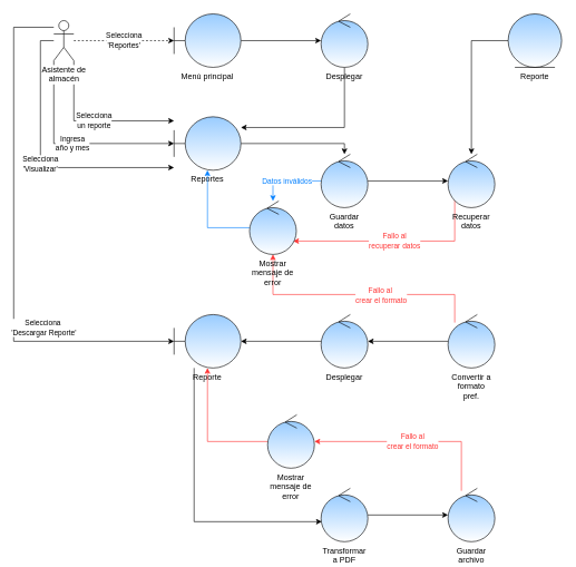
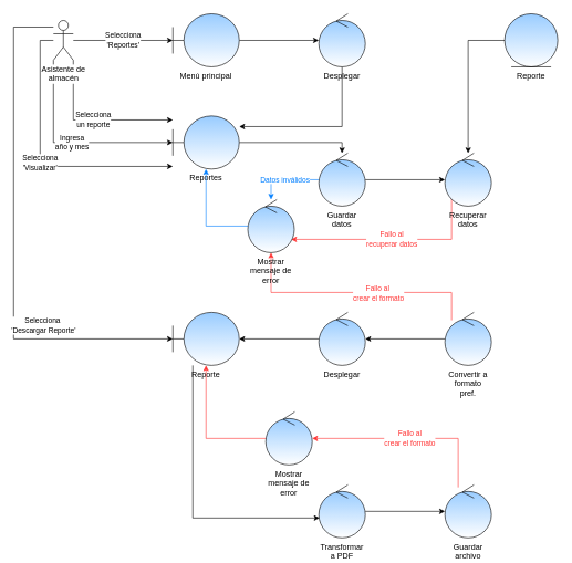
- <mxCell id="2" value="Selecciona &lt;br&gt;'Reportes'" style="edgeStyle=orthogonalEdgeStyle;rounded=0;orthogonalLoop=1;jettySize=auto;html=1;strokeColor=#000000;dashed=1;" parent="1" source="7" target="9" edge="1"><mxGeometry relative="1" as="geometry" /></mxCell>
+ <mxCell id="2" value="Selecciona &lt;br&gt;'Reportes'" style="edgeStyle=orthogonalEdgeStyle;rounded=0;orthogonalLoop=1;jettySize=auto;html=1;strokeColor=#000000;" parent="1" source="7" target="9" edge="1"><mxGeometry relative="1" as="geometry" /></mxCell>
